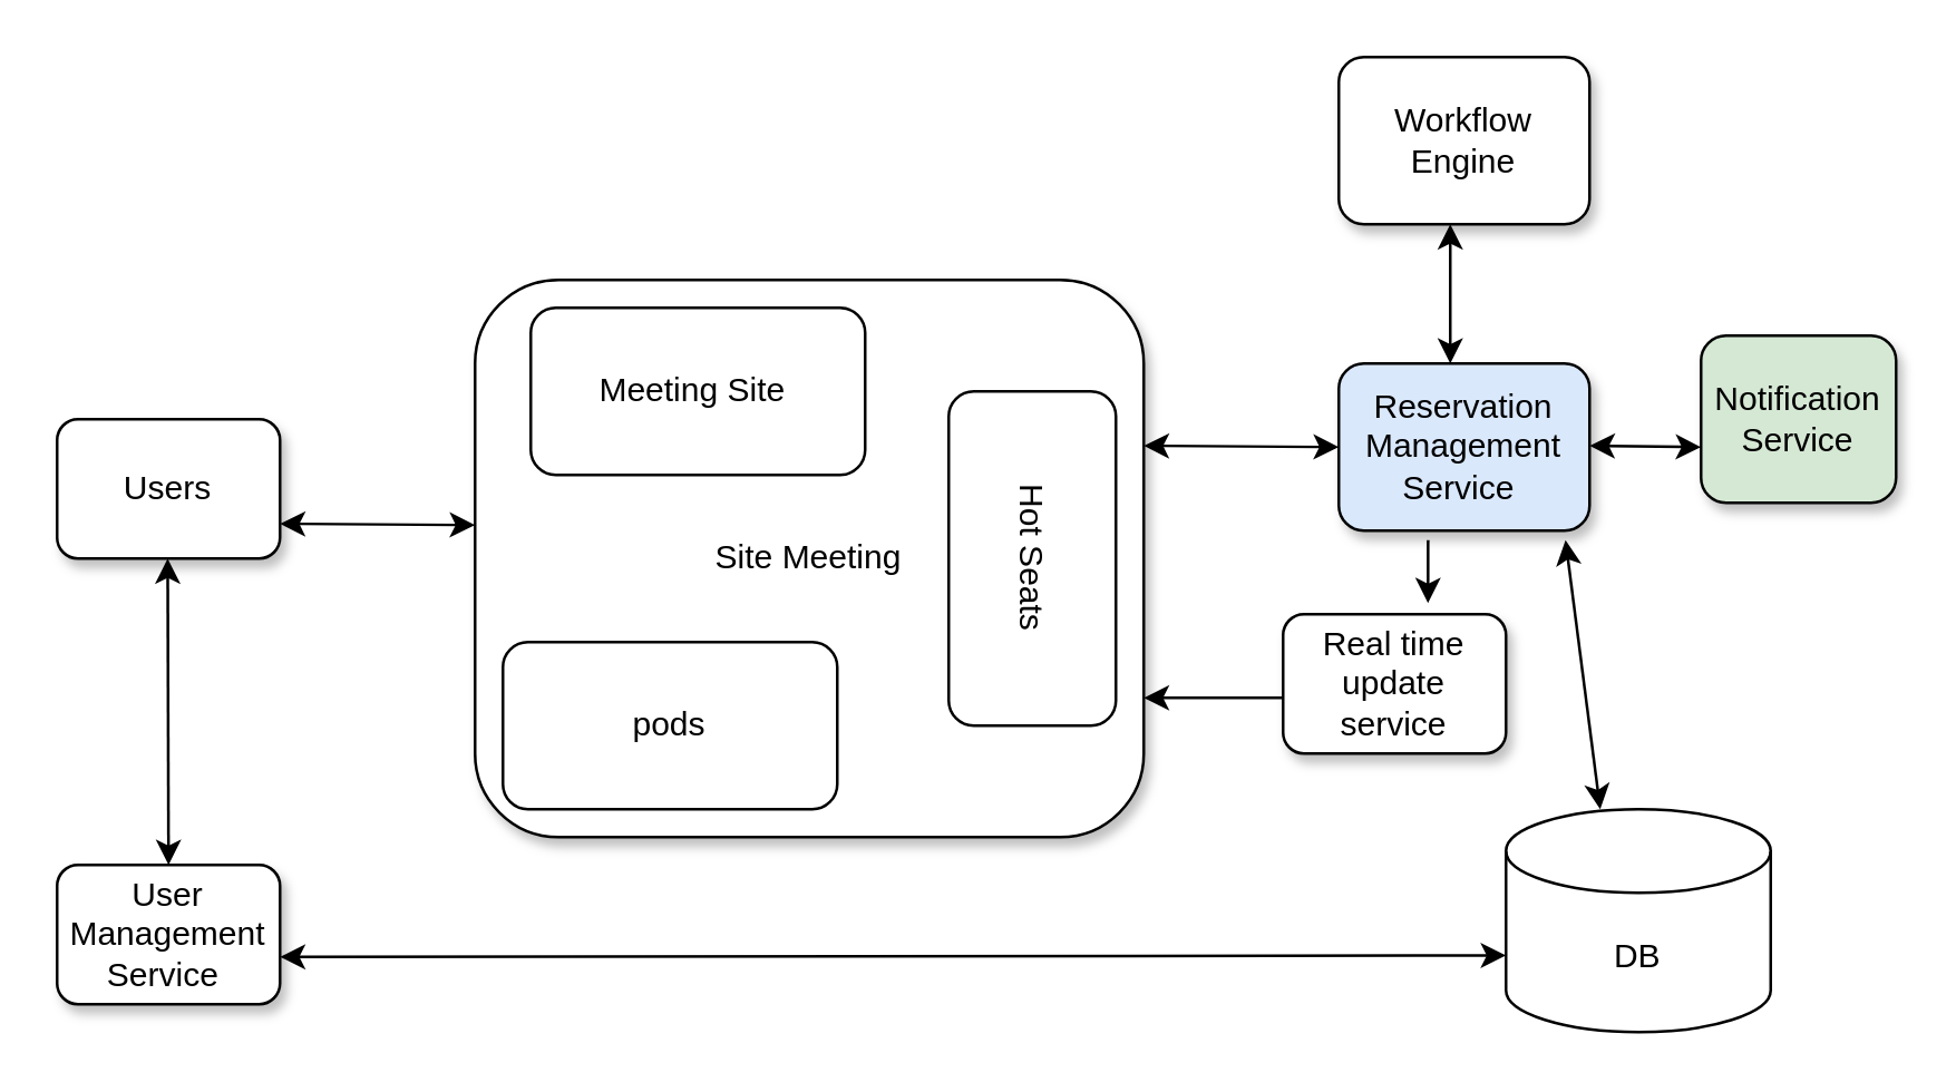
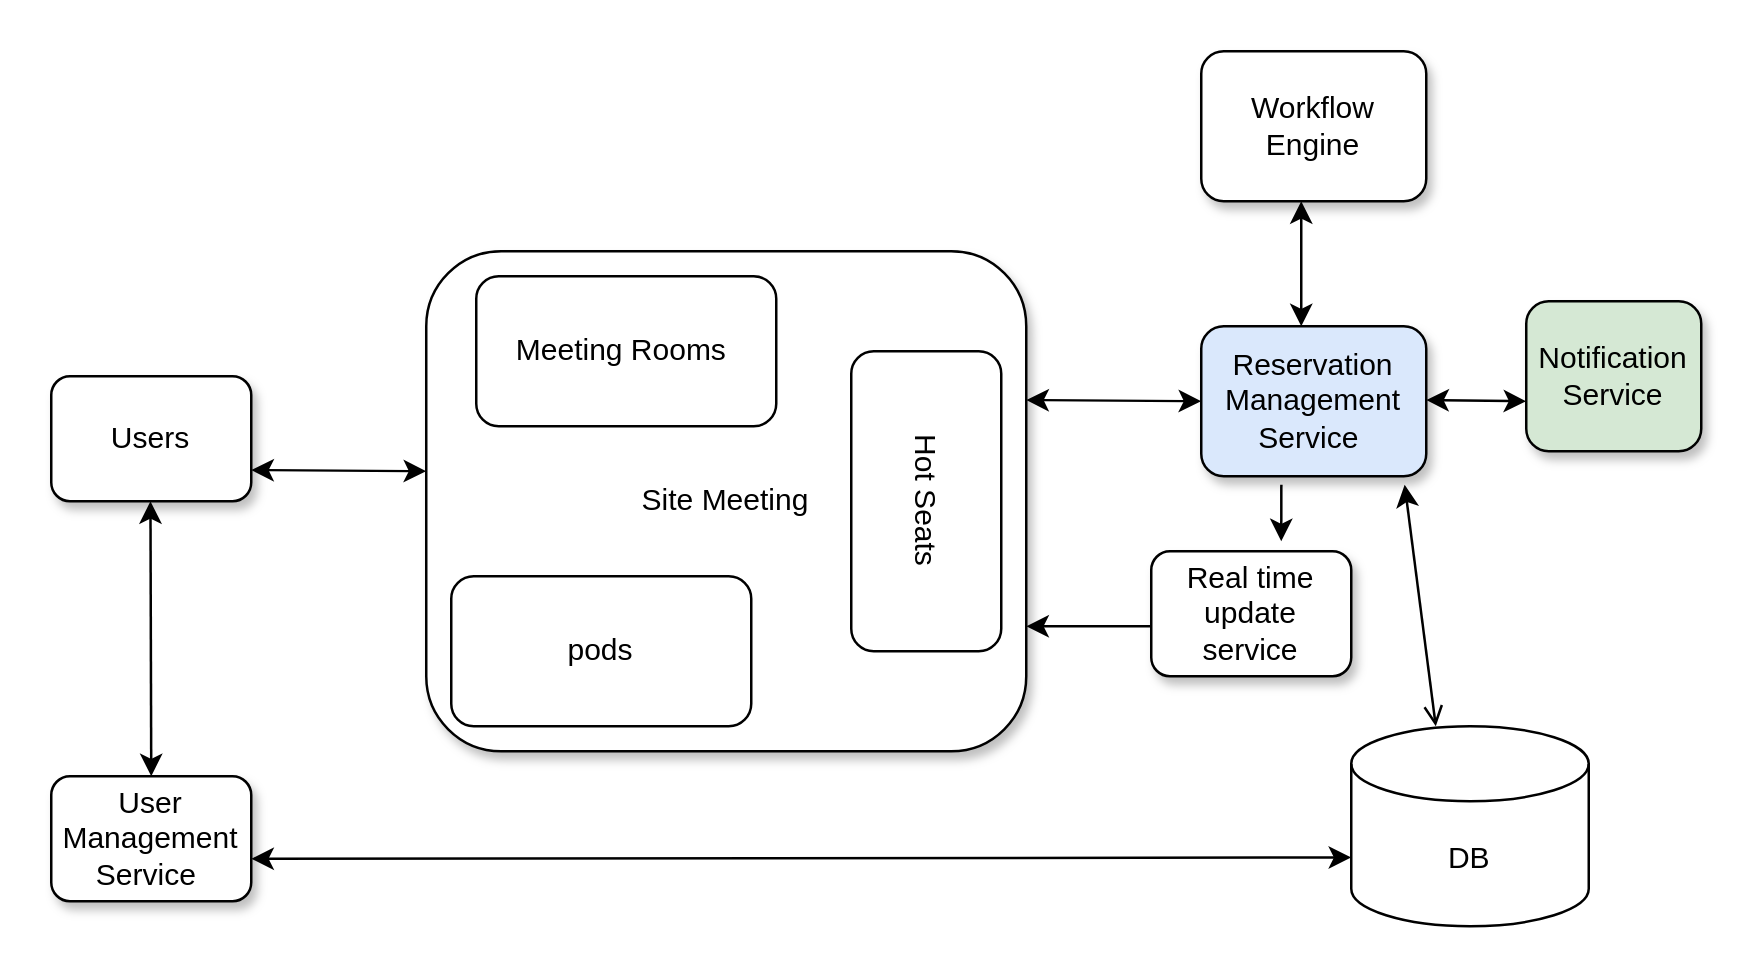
- <mxCell id="4" value="Meeting Site&amp;nbsp;" style="rounded=1;whiteSpace=wrap;html=1;glass=0;sketch=0;shadow=0;" parent="1" vertex="1"><mxGeometry x="190" y="110" width="120" height="60" as="geometry" /></mxCell>
+ <mxCell id="4" value="Meeting Rooms&amp;nbsp;" style="rounded=1;whiteSpace=wrap;html=1;glass=0;sketch=0;shadow=0;" parent="1" vertex="1"><mxGeometry x="190" y="110" width="120" height="60" as="geometry" /></mxCell>
- <mxCell id="11" value="" style="endArrow=classic;startArrow=classic;html=1;entryX=0.356;entryY=0;entryDx=0;entryDy=0;entryPerimeter=0;exitX=0.904;exitY=1.056;exitDx=0;exitDy=0;exitPerimeter=0;" parent="1" source="7" target="9" edge="1"><mxGeometry width="50" height="50" relative="1" as="geometry"><mxPoint x="560" y="200" as="sourcePoint" /><mxPoint x="640" y="290" as="targetPoint" /><Array as="points" /></mxGeometry></mxCell>
+ <mxCell id="11" value="" style="endArrow=open;startArrow=classic;html=1;entryX=0.356;entryY=0;entryDx=0;entryDy=0;entryPerimeter=0;exitX=0.904;exitY=1.056;exitDx=0;exitDy=0;exitPerimeter=0;" parent="1" source="7" target="9" edge="1"><mxGeometry width="50" height="50" relative="1" as="geometry"><mxPoint x="560" y="200" as="sourcePoint" /><mxPoint x="640" y="290" as="targetPoint" /><Array as="points" /></mxGeometry></mxCell>
